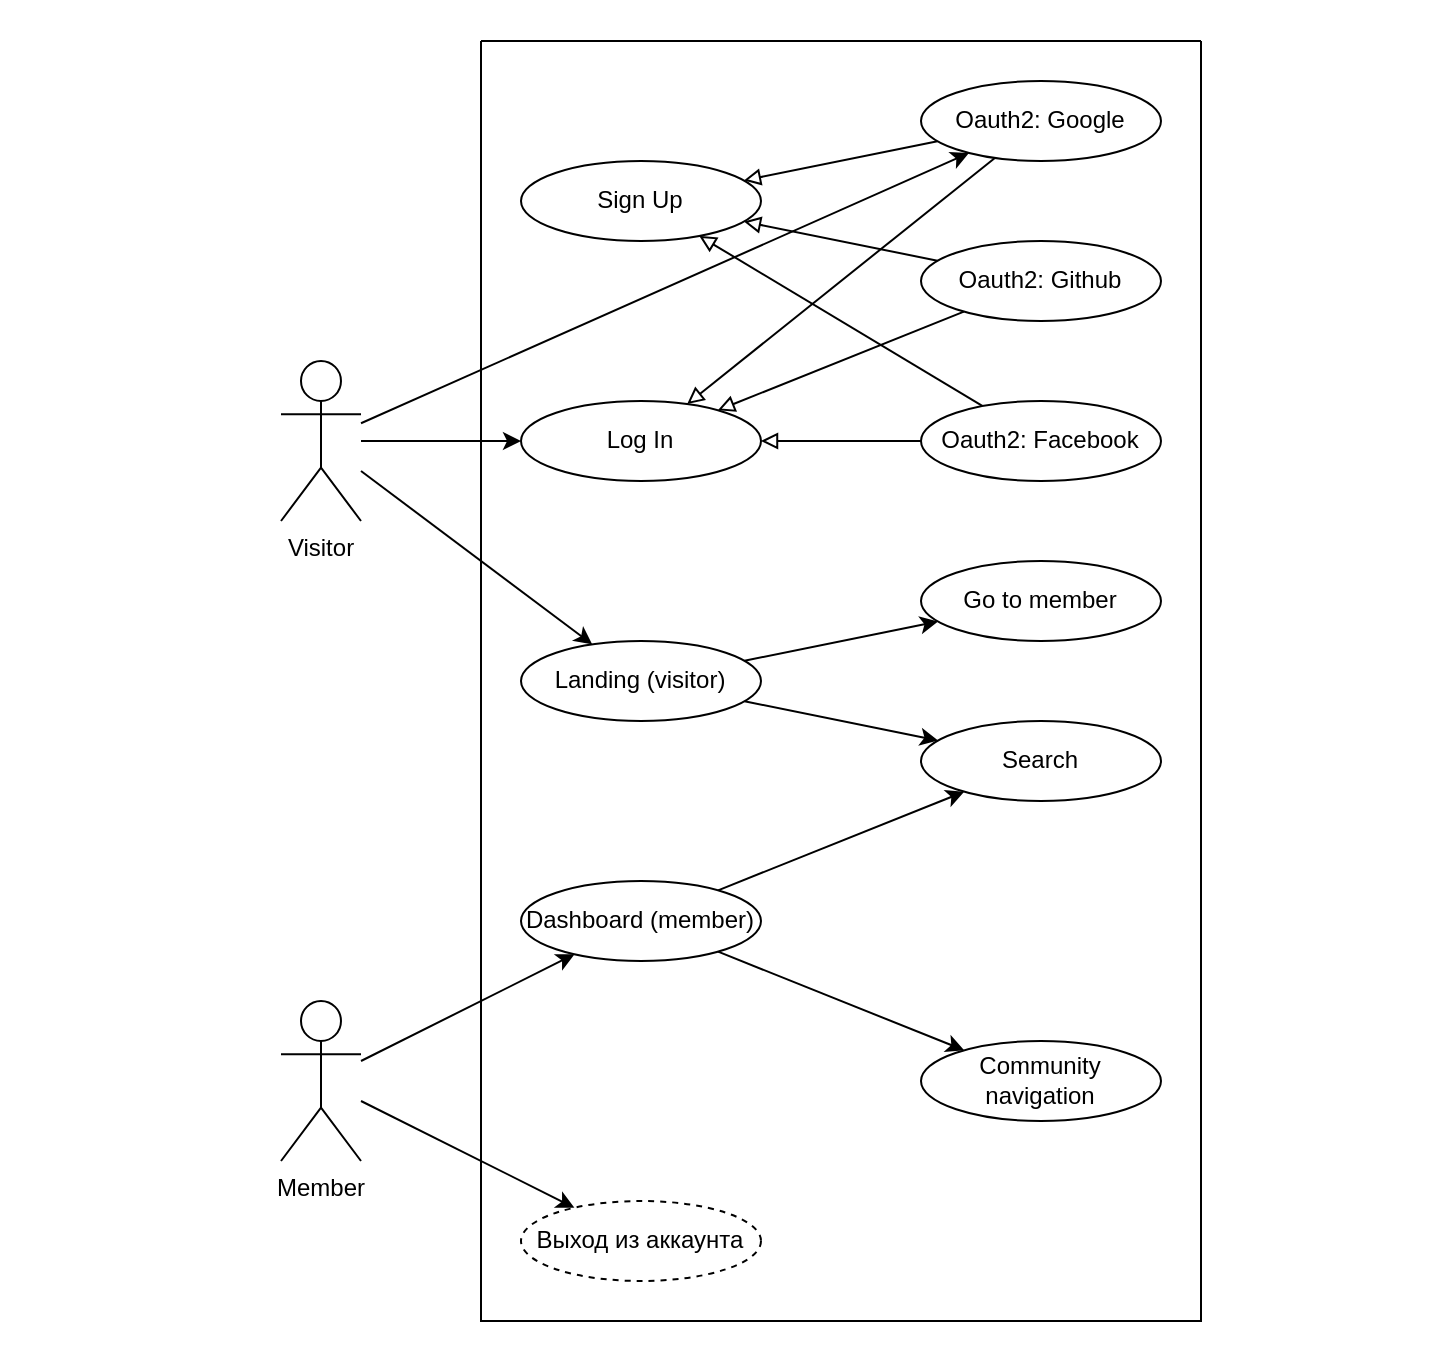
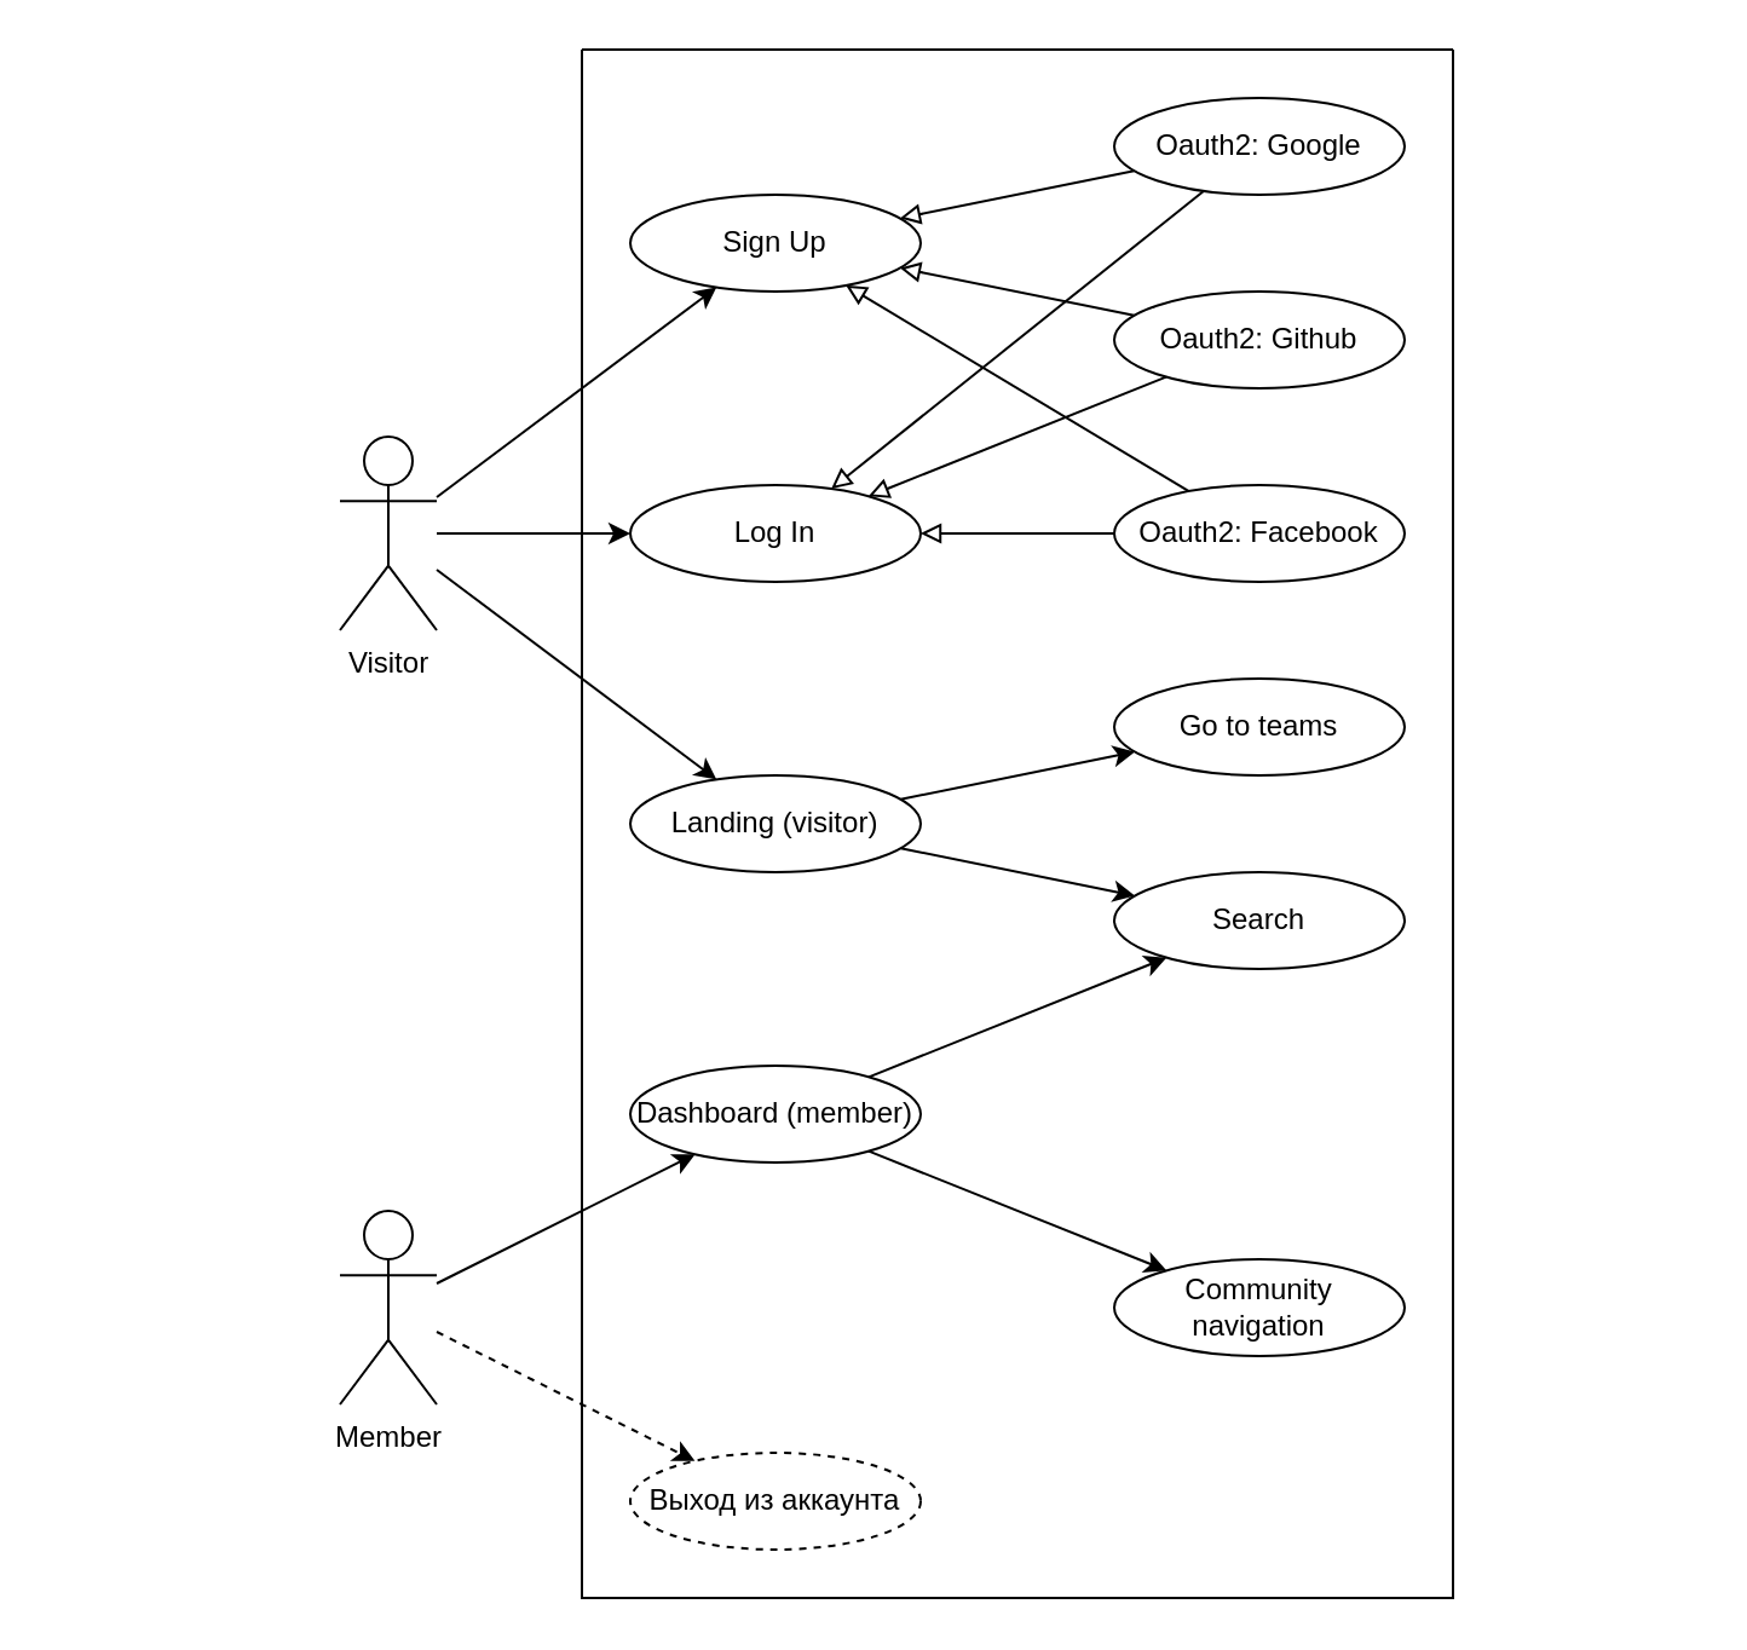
- <mxCell id="2" style="edgeStyle=none;rounded=0;orthogonalLoop=1;jettySize=auto;html=1;endArrow=classic;endFill=1;" parent="1" source="5" target="16" edge="1"><mxGeometry relative="1" as="geometry" /></mxCell>
+ <mxCell id="2" style="edgeStyle=none;rounded=0;orthogonalLoop=1;jettySize=auto;html=1;endArrow=classic;endFill=1;" parent="1" source="5" target="9" edge="1"><mxGeometry relative="1" as="geometry" /></mxCell>
- <mxCell id="17" value="Go to member" style="ellipse;whiteSpace=wrap;html=1;" parent="1" vertex="1"><mxGeometry x="460" y="280" width="120" height="40" as="geometry" /></mxCell>
+ <mxCell id="17" value="Go to teams" style="ellipse;whiteSpace=wrap;html=1;" parent="1" vertex="1"><mxGeometry x="460" y="280" width="120" height="40" as="geometry" /></mxCell>
- <mxCell id="7" style="edgeStyle=none;rounded=0;orthogonalLoop=1;jettySize=auto;html=1;endArrow=classic;endFill=1;" parent="1" source="8" target="29" edge="1"><mxGeometry relative="1" as="geometry" /></mxCell>
+ <mxCell id="7" style="edgeStyle=none;rounded=0;orthogonalLoop=1;jettySize=auto;html=1;endArrow=classic;endFill=1;dashed=1;" parent="1" source="8" target="29" edge="1"><mxGeometry relative="1" as="geometry" /></mxCell>
